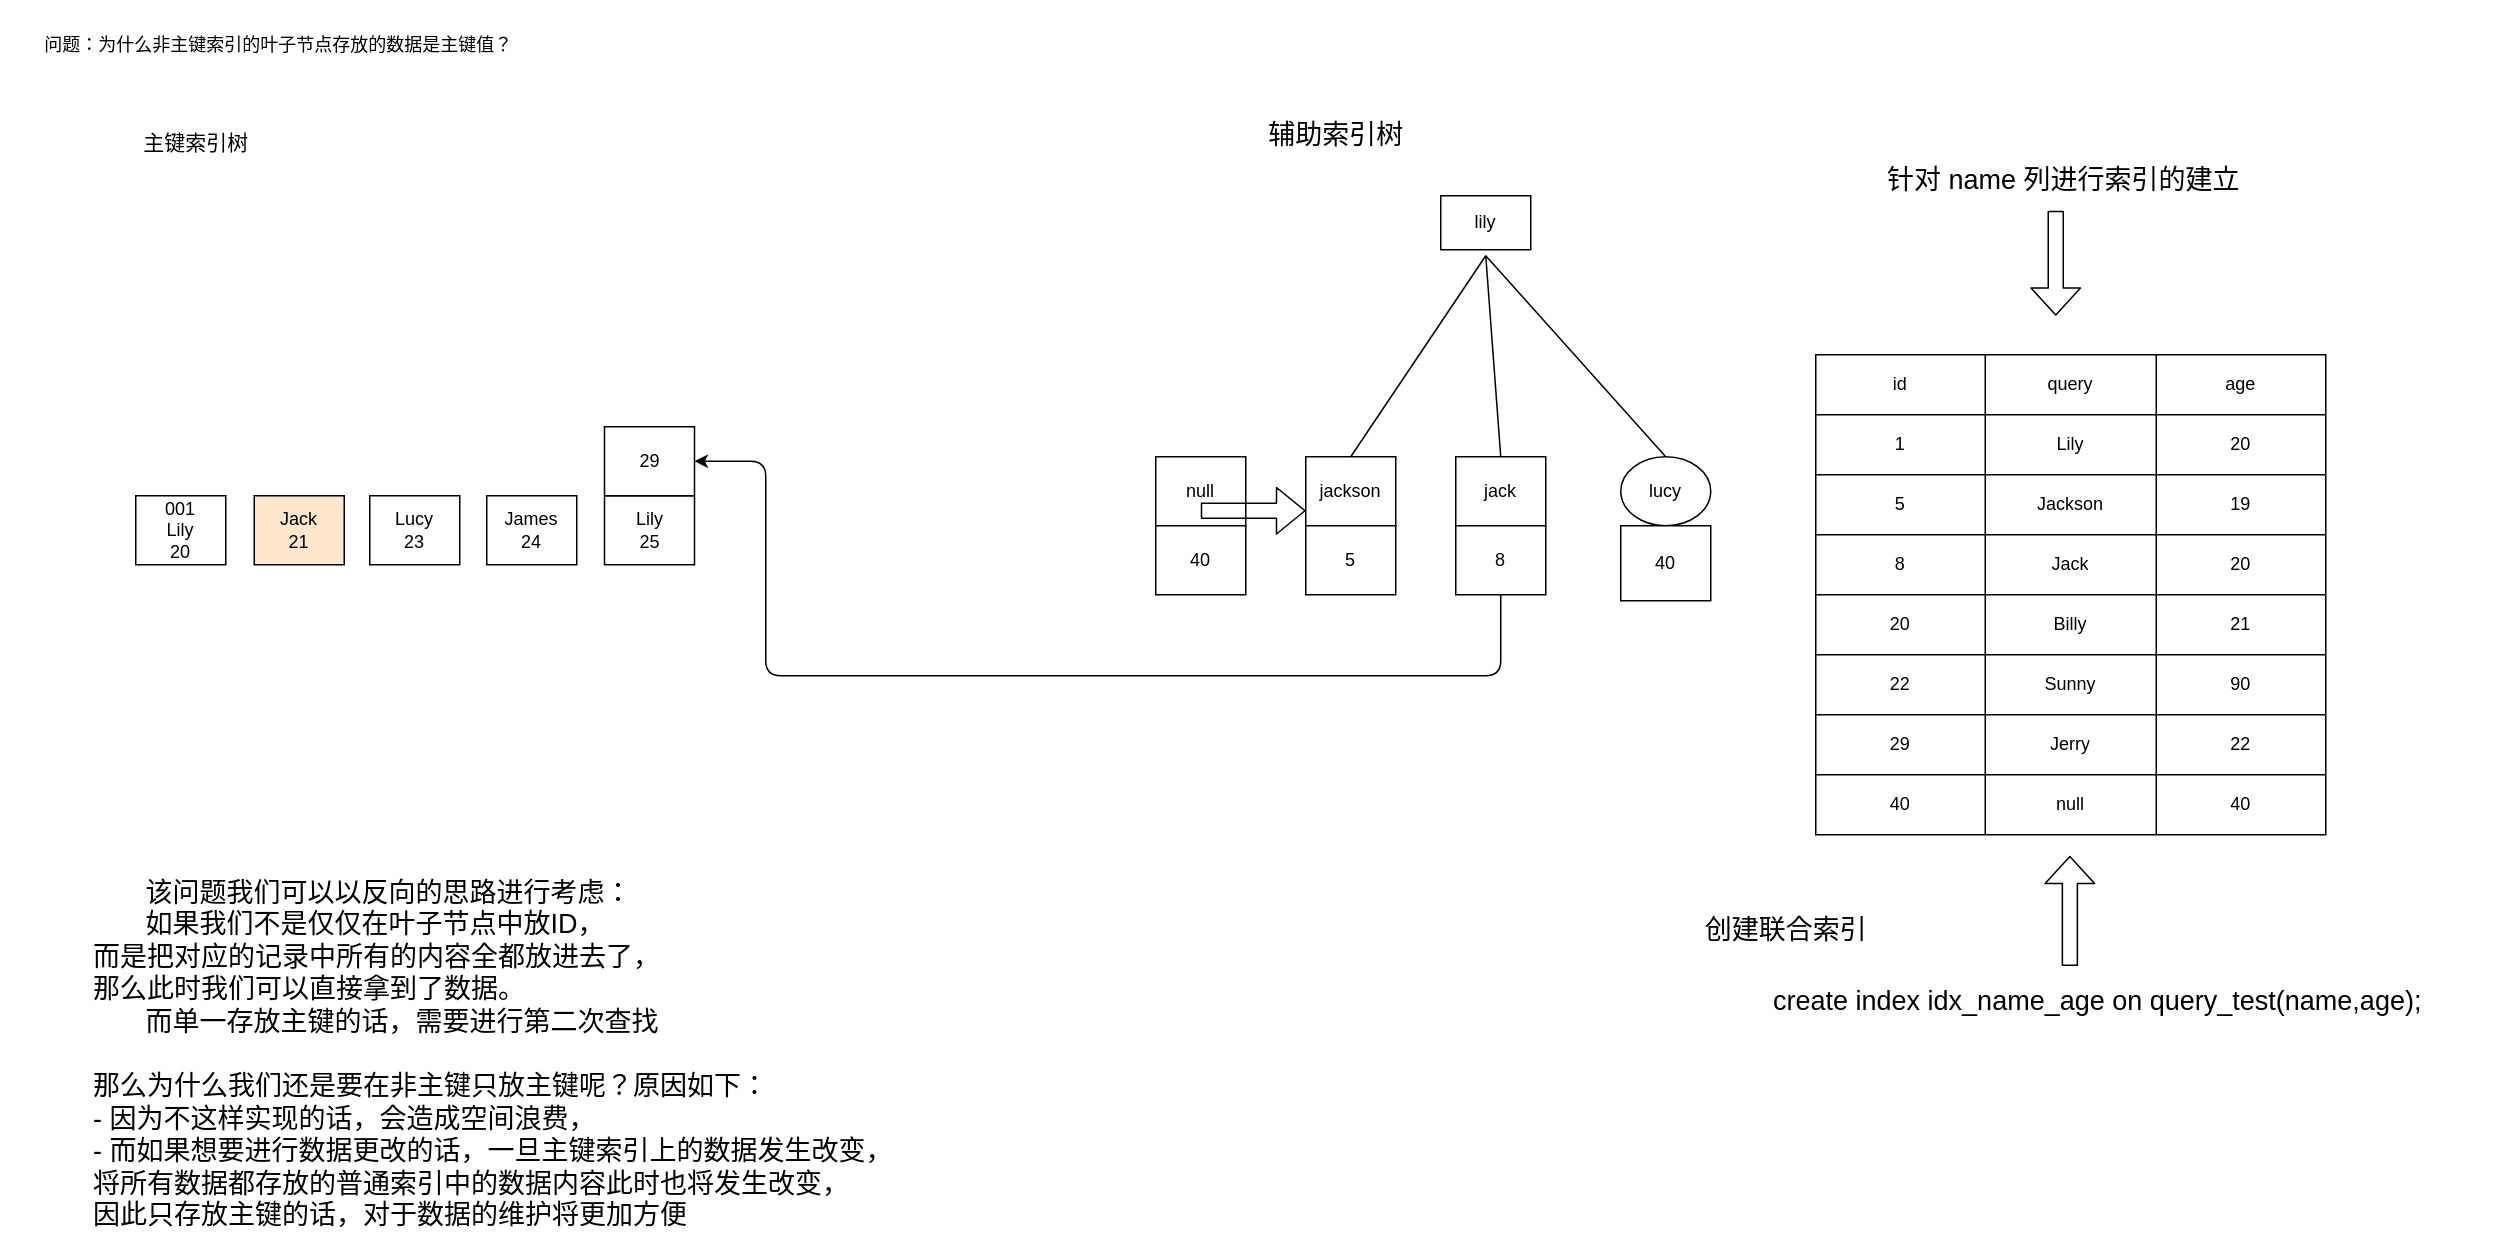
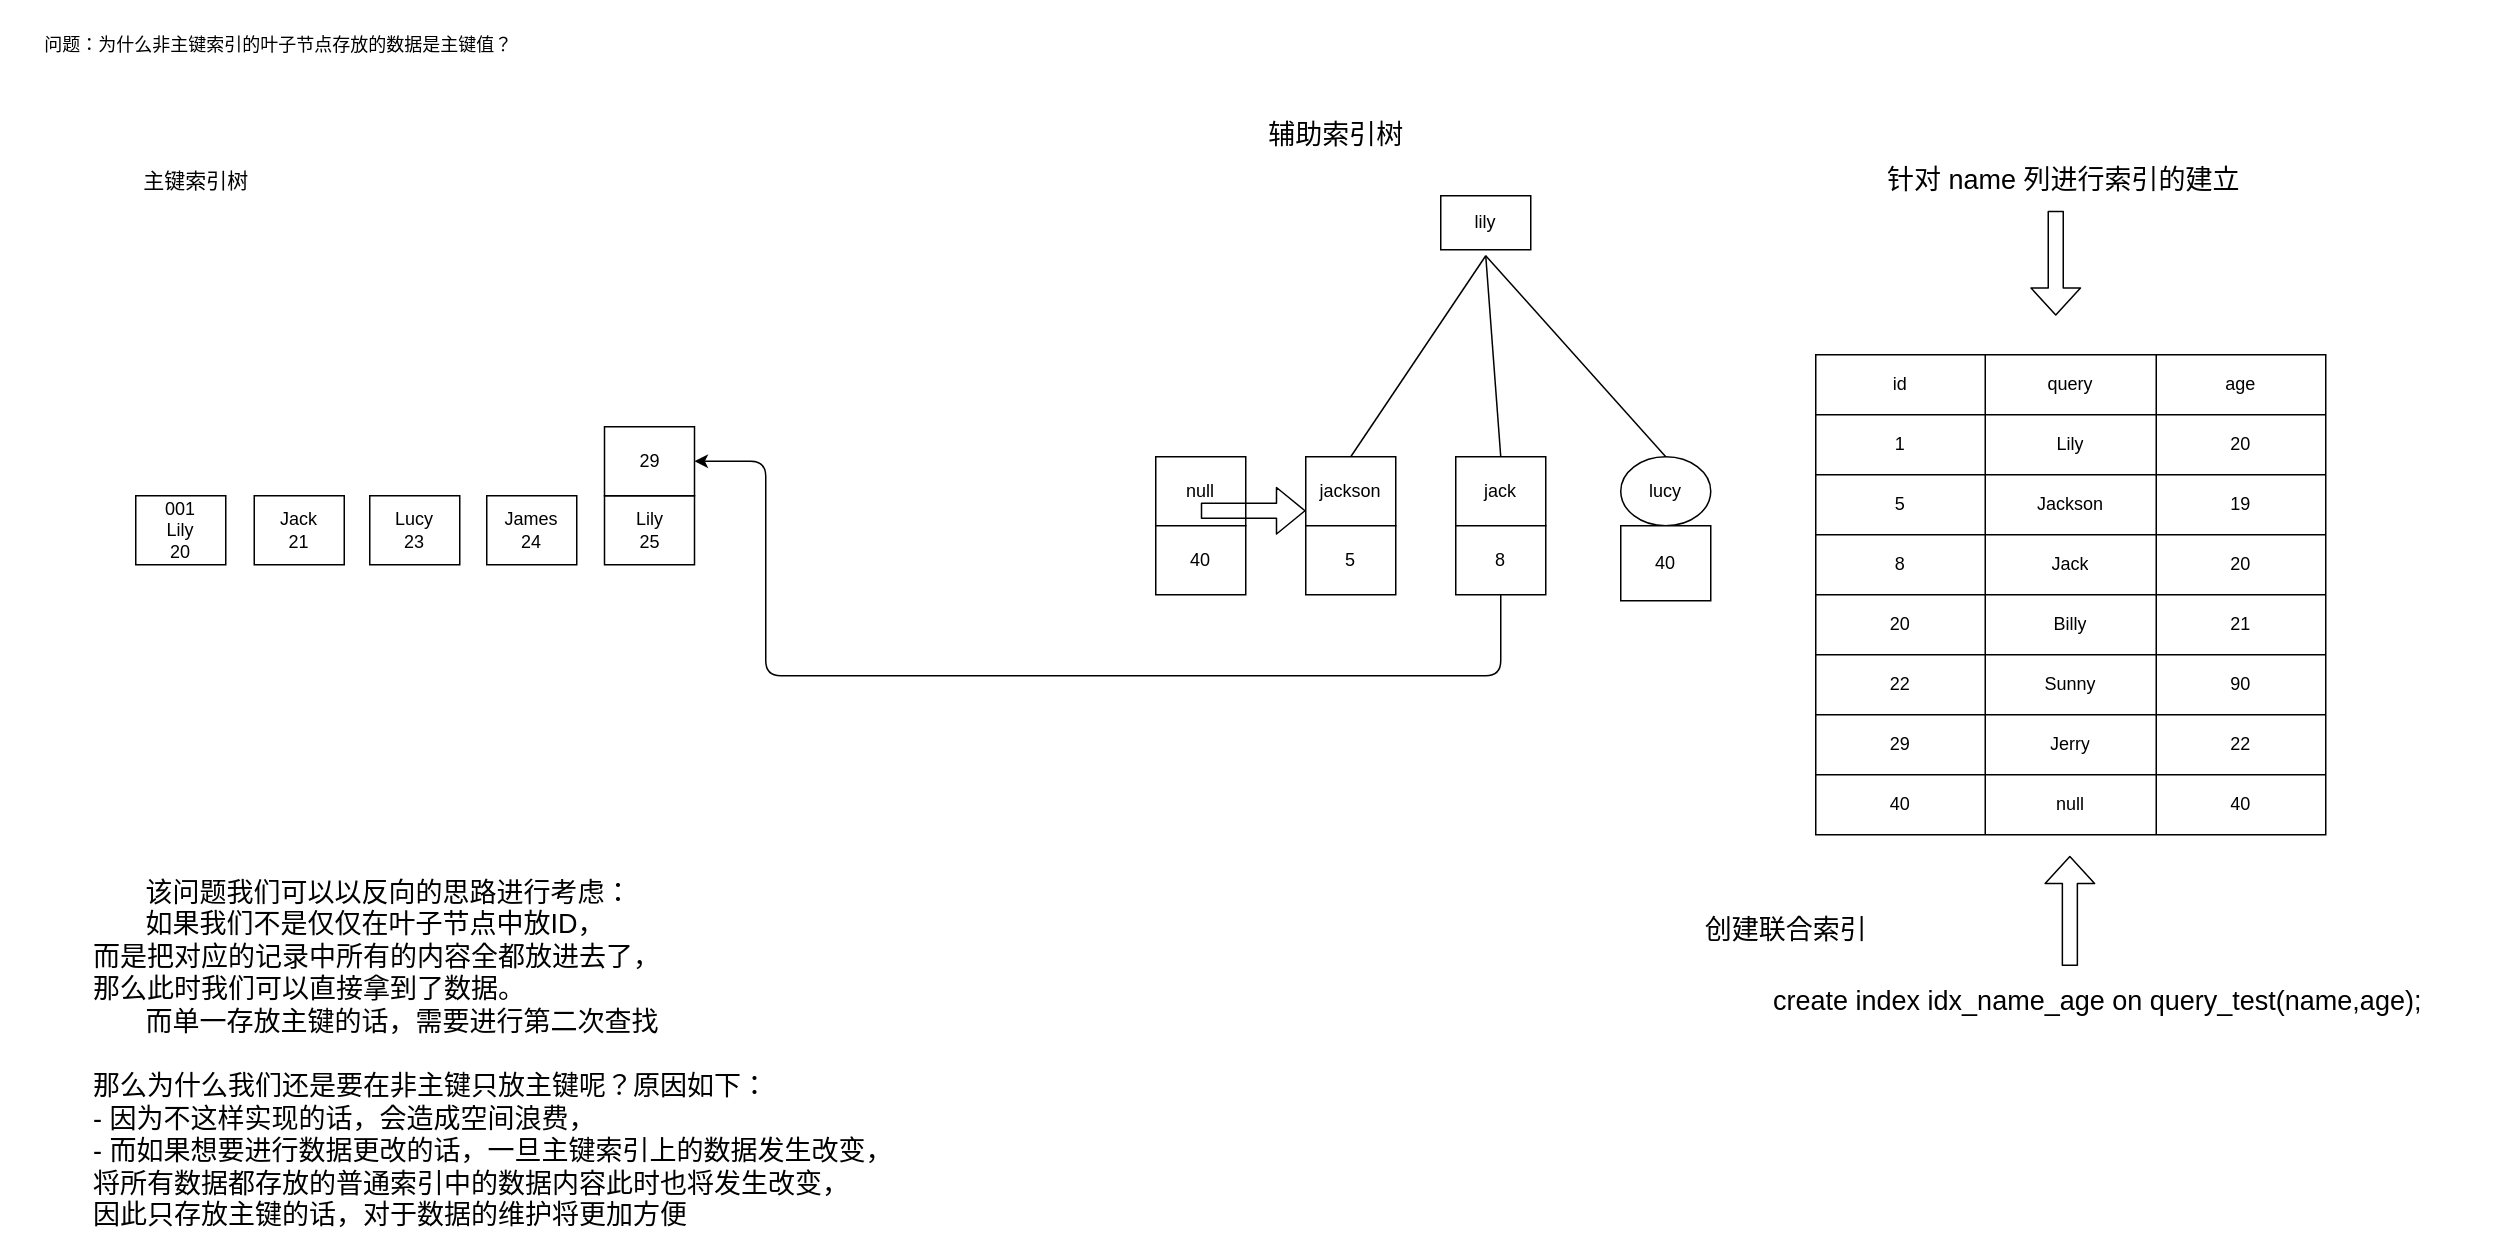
- <mxCell id="59" value="&lt;font style=&quot;font-size: 14px&quot;&gt;主键索引树&lt;/font&gt;" style="text;html=1;align=center;verticalAlign=middle;resizable=0;points=[];autosize=1;strokeColor=none;" parent="1" vertex="1"><mxGeometry x="85" y="85" width="90" height="20" as="geometry" /></mxCell>
+ <mxCell id="59" value="&lt;font style=&quot;font-size: 14px&quot;&gt;主键索引树&lt;/font&gt;" style="text;html=1;align=center;verticalAlign=middle;resizable=0;points=[];autosize=1;strokeColor=none;" parent="1" vertex="1"><mxGeometry x="85" y="110" width="90" height="20" as="geometry" /></mxCell>
- <mxCell id="4" value="Jack&lt;br&gt;21" style="rounded=0;whiteSpace=wrap;html=1;fillColor=#ffe6cc;" parent="1" vertex="1"><mxGeometry x="169" y="330" width="60" height="46" as="geometry" /></mxCell>
+ <mxCell id="4" value="Jack&lt;br&gt;21" style="rounded=0;whiteSpace=wrap;html=1;" parent="1" vertex="1"><mxGeometry x="169" y="330" width="60" height="46" as="geometry" /></mxCell>
